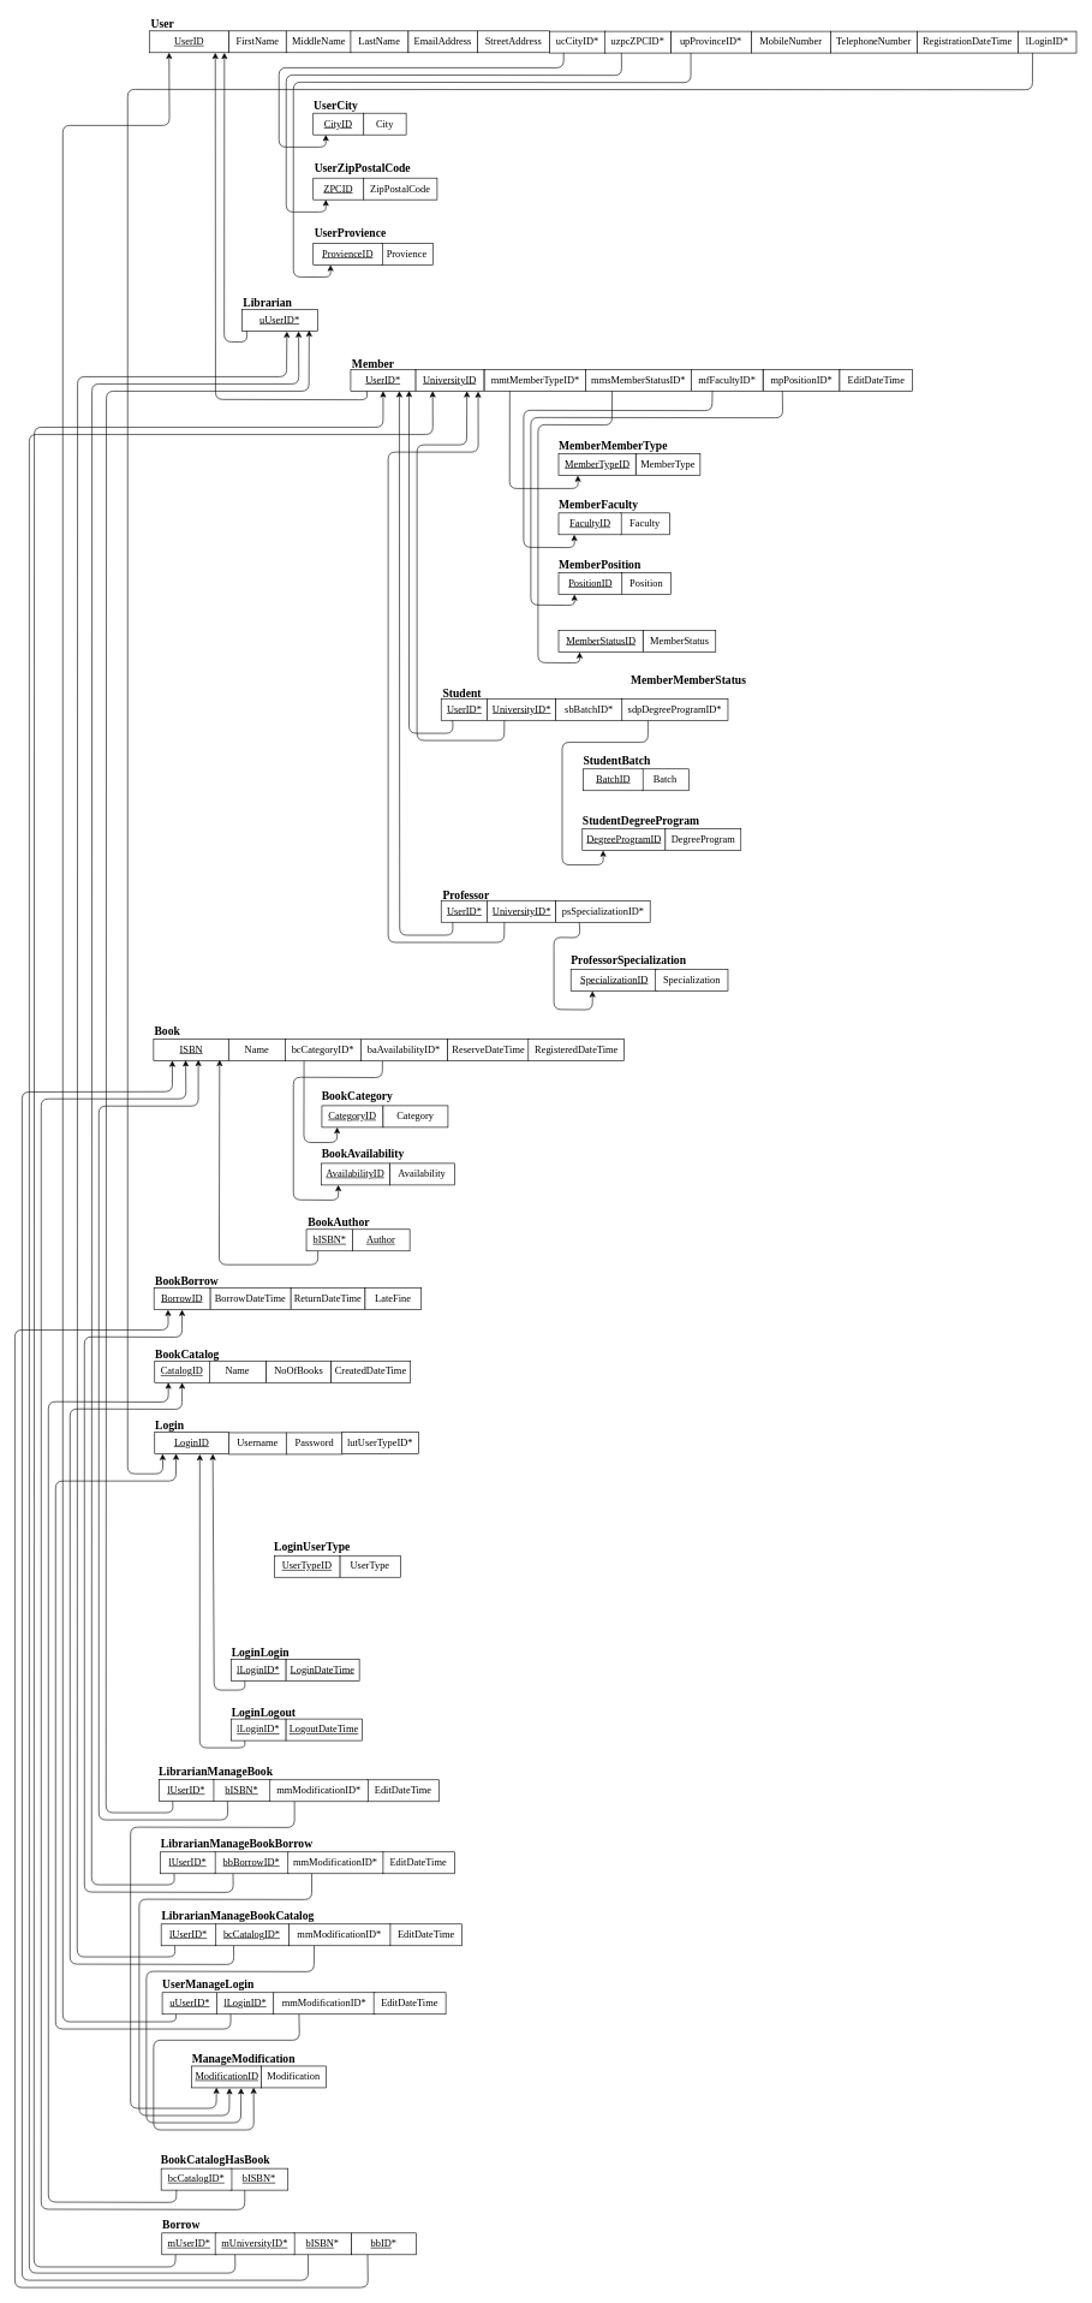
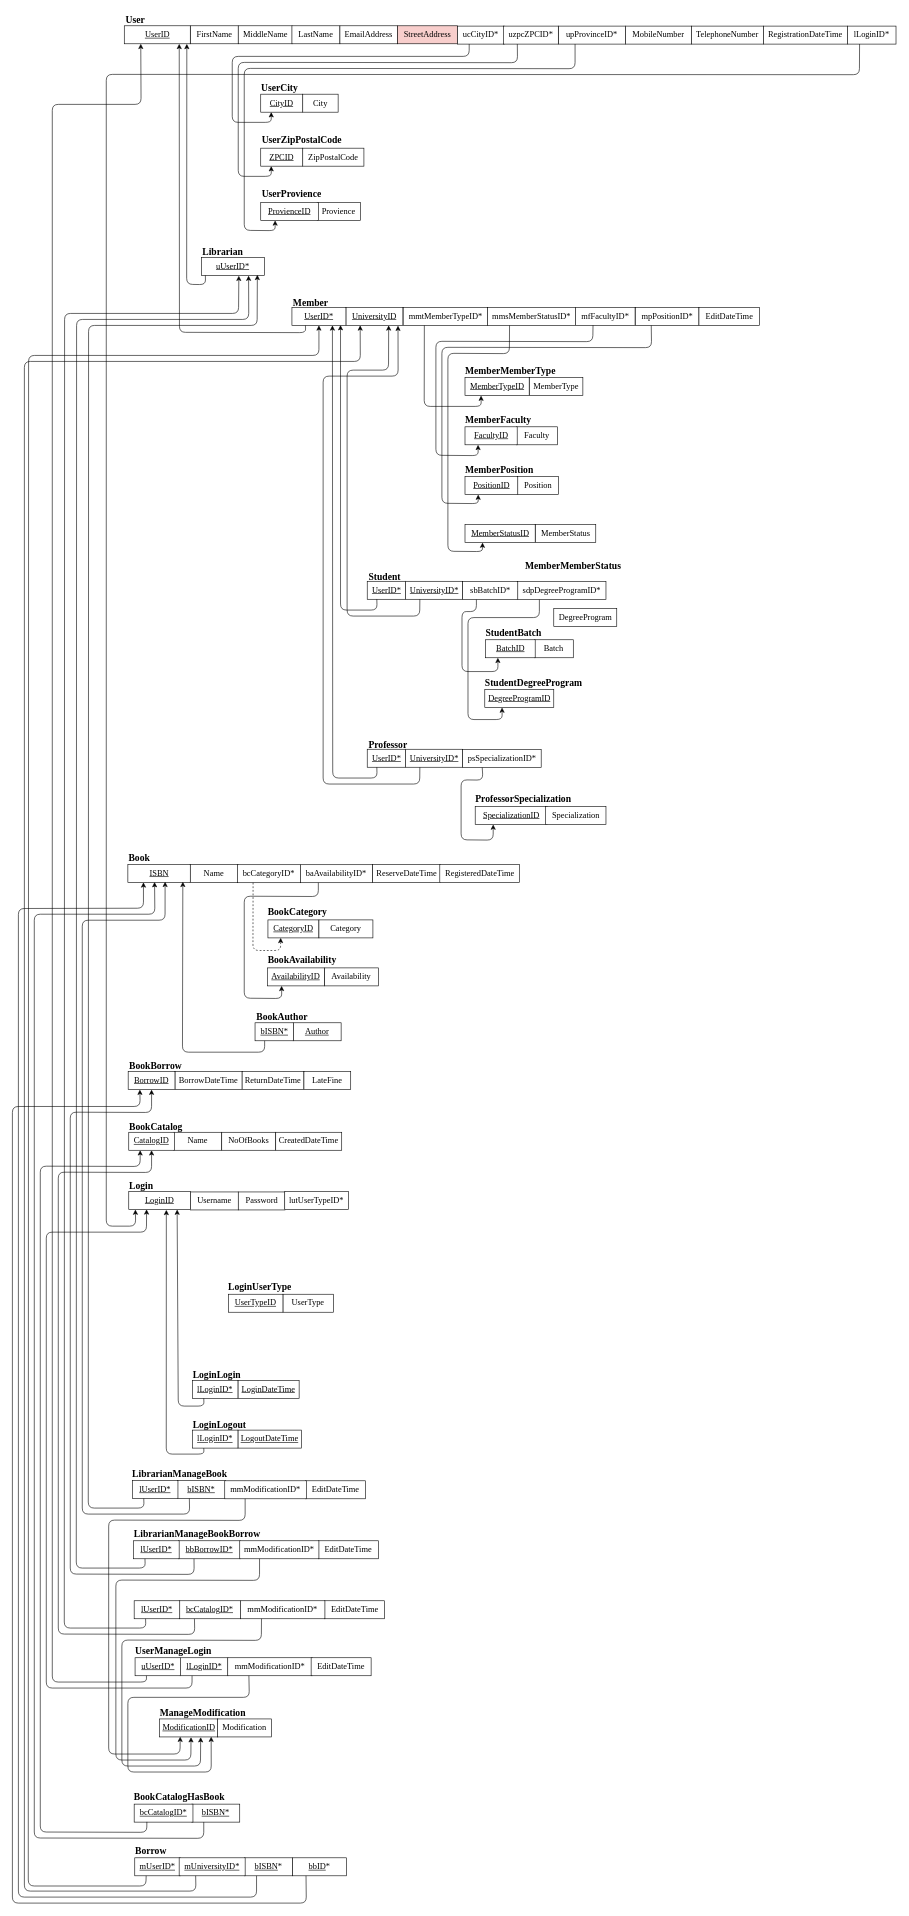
- <mxCell id="11" value="StreetAddress" style="rounded=0;whiteSpace=wrap;html=1;fontSize=14;fontFamily=Times New Roman;" parent="1" vertex="1"><mxGeometry x="662" y="42.5" width="100" height="30" as="geometry" /></mxCell>
+ <mxCell id="11" value="StreetAddress" style="rounded=0;whiteSpace=wrap;html=1;fontSize=14;fontFamily=Times New Roman;fillColor=#f8cecc;" parent="1" vertex="1"><mxGeometry x="662" y="42.5" width="100" height="30" as="geometry" /></mxCell>
+ <mxCell id="67" value="" style="endArrow=classic;html=1;entryX=0.25;entryY=1;entryDx=0;entryDy=0;exitX=0.25;exitY=1;exitDx=0;exitDy=0;" parent="1" source="55" target="63" edge="1"><mxGeometry width="50" height="50" relative="1" as="geometry"><mxPoint x="436" y="1059" as="sourcePoint" /><mxPoint x="486" y="1009" as="targetPoint" /><Array as="points"><mxPoint x="793.5" y="1019" /><mxPoint x="769.5" y="1019" /><mxPoint x="769.5" y="1119" /><mxPoint x="829.5" y="1119" /></Array></mxGeometry></mxCell>
- <mxCell id="64" value="DegreeProgram" style="rounded=0;whiteSpace=wrap;html=1;fontSize=14;fontFamily=Times New Roman;" parent="1" vertex="1"><mxGeometry x="922.5" y="1149" width="105" height="30" as="geometry" /></mxCell>
+ <mxCell id="64" value="DegreeProgram" style="rounded=0;whiteSpace=wrap;html=1;fontSize=14;fontFamily=Times New Roman;" parent="1" vertex="1"><mxGeometry x="922.5" y="1014" width="105" height="30" as="geometry" /></mxCell>
- <mxCell id="116" value="" style="endArrow=classic;html=1;entryX=0.25;entryY=1;entryDx=0;entryDy=0;exitX=0.25;exitY=1;exitDx=0;exitDy=0;" parent="1" source="105" target="111" edge="1"><mxGeometry width="50" height="50" relative="1" as="geometry"><mxPoint x="459.5" y="1469" as="sourcePoint" /><mxPoint x="272.5" y="1546.5" as="targetPoint" /><Array as="points"><mxPoint x="421" y="1584" /><mxPoint x="467" y="1584" /></Array></mxGeometry></mxCell>
+ <mxCell id="116" value="" style="endArrow=classic;html=1;entryX=0.25;entryY=1;entryDx=0;entryDy=0;exitX=0.25;exitY=1;exitDx=0;exitDy=0;dashed=1;" parent="1" source="105" target="111" edge="1"><mxGeometry width="50" height="50" relative="1" as="geometry"><mxPoint x="459.5" y="1469" as="sourcePoint" /><mxPoint x="272.5" y="1546.5" as="targetPoint" /><Array as="points"><mxPoint x="421" y="1584" /><mxPoint x="467" y="1584" /></Array></mxGeometry></mxCell>
- <mxCell id="84" value="&lt;font face=&quot;Times New Roman&quot;&gt;LibrarianManageBookCatalog&lt;/font&gt;" style="text;html=1;resizable=0;points=[];autosize=1;align=left;verticalAlign=top;spacingTop=-4;fontSize=16;fontStyle=1" parent="1" vertex="1"><mxGeometry x="221.5" y="2644" width="210" height="20" as="geometry" /></mxCell>
